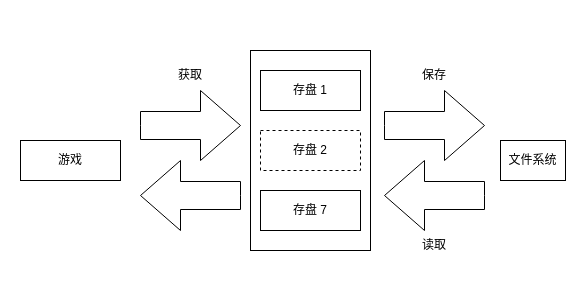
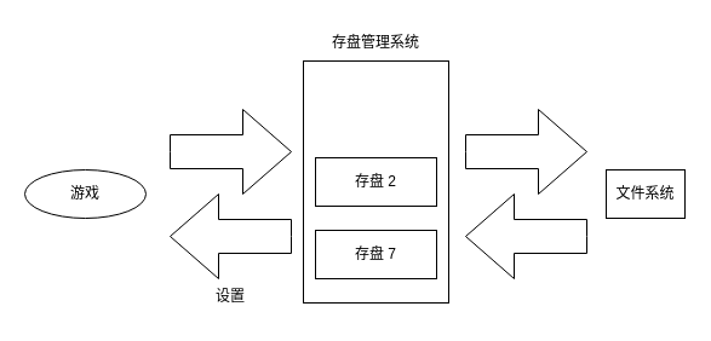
+ <mxCell id="19" value="存盘管理系统" style="text;html=1;strokeColor=none;fillColor=none;align=center;verticalAlign=middle;whiteSpace=wrap;rounded=0;" vertex="1" parent="14"><mxGeometry x="10" width="100" height="30" as="geometry" /></mxCell>
- <mxCell id="6" value="获取" style="text;html=1;strokeColor=none;fillColor=none;align=center;verticalAlign=middle;whiteSpace=wrap;rounded=0;" vertex="1" parent="3"><mxGeometry x="20" width="60" height="30" as="geometry" /></mxCell>
- <mxCell id="11" value="保存" style="text;html=1;strokeColor=none;fillColor=none;align=center;verticalAlign=middle;whiteSpace=wrap;rounded=0;" vertex="1" parent="8"><mxGeometry x="20" width="60" height="30" as="geometry" /></mxCell>
- <mxCell id="16" value="存盘 1" style="whiteSpace=wrap;html=1;align=center;" vertex="1" parent="14"><mxGeometry x="10" y="50" width="100" height="40" as="geometry" /></mxCell>
- <mxCell id="17" value="存盘 2" style="whiteSpace=wrap;html=1;align=center;dashed=1;" vertex="1" parent="14"><mxGeometry x="10" y="110" width="100" height="40" as="geometry" /></mxCell>
+ <mxCell id="17" value="存盘 2" style="whiteSpace=wrap;html=1;align=center;" vertex="1" parent="14"><mxGeometry x="10" y="110" width="100" height="40" as="geometry" /></mxCell>
- <mxCell id="2" value="游戏" style="whiteSpace=wrap;html=1;align=center;" vertex="1" parent="1"><mxGeometry y="140" width="100" height="40" as="geometry" x="20" /></mxCell>
+ <mxCell id="2" value="游戏" style="ellipse;whiteSpace=wrap;html=1;align=center;" vertex="1" parent="1"><mxGeometry y="140" width="100" height="40" as="geometry" x="20" /></mxCell>
+ <mxCell id="7" value="设置" style="text;html=1;strokeColor=none;fillColor=none;align=center;verticalAlign=middle;whiteSpace=wrap;rounded=0;" vertex="1" parent="3"><mxGeometry x="20" y="170" width="60" height="30" as="geometry" /></mxCell>
- <mxCell id="12" value="读取" style="text;html=1;strokeColor=none;fillColor=none;align=center;verticalAlign=middle;whiteSpace=wrap;rounded=0;" vertex="1" parent="8"><mxGeometry x="20" y="170" width="60" height="30" as="geometry" /></mxCell>
